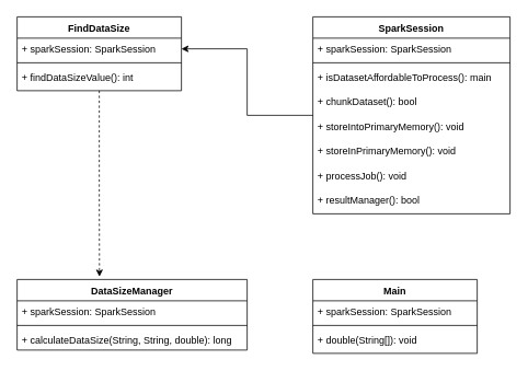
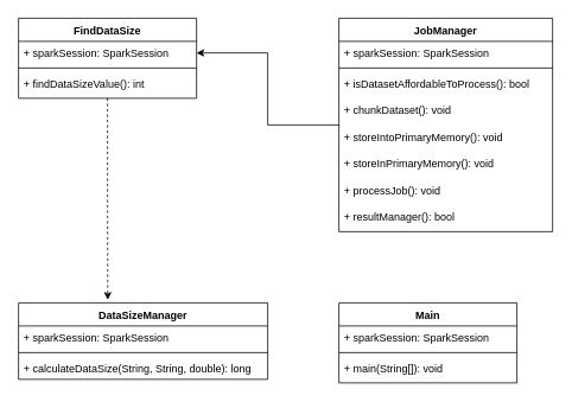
- <mxCell id="8" value="SparkSession" style="swimlane;fontStyle=1;align=center;verticalAlign=top;childLayout=stackLayout;horizontal=1;startSize=26;horizontalStack=0;resizeParent=1;resizeParentMax=0;resizeLast=0;collapsible=1;marginBottom=0;" vertex="1" parent="1"><mxGeometry x="380" y="20" width="240" height="240" as="geometry" /></mxCell>
+ <mxCell id="8" value="JobManager" style="swimlane;fontStyle=1;align=center;verticalAlign=top;childLayout=stackLayout;horizontal=1;startSize=26;horizontalStack=0;resizeParent=1;resizeParentMax=0;resizeLast=0;collapsible=1;marginBottom=0;" vertex="1" parent="1"><mxGeometry x="380" y="20" width="240" height="240" as="geometry" /></mxCell>
- <mxCell id="11" value="+ isDatasetAffordableToProcess(): main" style="text;strokeColor=none;fillColor=none;align=left;verticalAlign=top;spacingLeft=4;spacingRight=4;overflow=hidden;rotatable=0;points=[[0,0.5],[1,0.5]];portConstraint=eastwest;" vertex="1" parent="8"><mxGeometry y="60" width="240" height="30" as="geometry" /></mxCell>
+ <mxCell id="11" value="+ isDatasetAffordableToProcess(): bool" style="text;strokeColor=none;fillColor=none;align=left;verticalAlign=top;spacingLeft=4;spacingRight=4;overflow=hidden;rotatable=0;points=[[0,0.5],[1,0.5]];portConstraint=eastwest;" vertex="1" parent="8"><mxGeometry y="60" width="240" height="30" as="geometry" /></mxCell>
- <mxCell id="12" value="+ chunkDataset(): bool" style="text;strokeColor=none;fillColor=none;align=left;verticalAlign=top;spacingLeft=4;spacingRight=4;overflow=hidden;rotatable=0;points=[[0,0.5],[1,0.5]];portConstraint=eastwest;" vertex="1" parent="8"><mxGeometry y="90" width="240" height="30" as="geometry" /></mxCell>
+ <mxCell id="12" value="+ chunkDataset(): void" style="text;strokeColor=none;fillColor=none;align=left;verticalAlign=top;spacingLeft=4;spacingRight=4;overflow=hidden;rotatable=0;points=[[0,0.5],[1,0.5]];portConstraint=eastwest;" vertex="1" parent="8"><mxGeometry y="90" width="240" height="30" as="geometry" /></mxCell>
- <mxCell id="20" value="+ double(String[]): void" style="text;strokeColor=none;fillColor=none;align=left;verticalAlign=top;spacingLeft=4;spacingRight=4;overflow=hidden;rotatable=0;points=[[0,0.5],[1,0.5]];portConstraint=eastwest;" vertex="1" parent="17"><mxGeometry y="60" width="200" height="30" as="geometry" /></mxCell>
+ <mxCell id="20" value="+ main(String[]): void" style="text;strokeColor=none;fillColor=none;align=left;verticalAlign=top;spacingLeft=4;spacingRight=4;overflow=hidden;rotatable=0;points=[[0,0.5],[1,0.5]];portConstraint=eastwest;" vertex="1" parent="17"><mxGeometry y="60" width="200" height="30" as="geometry" /></mxCell>
